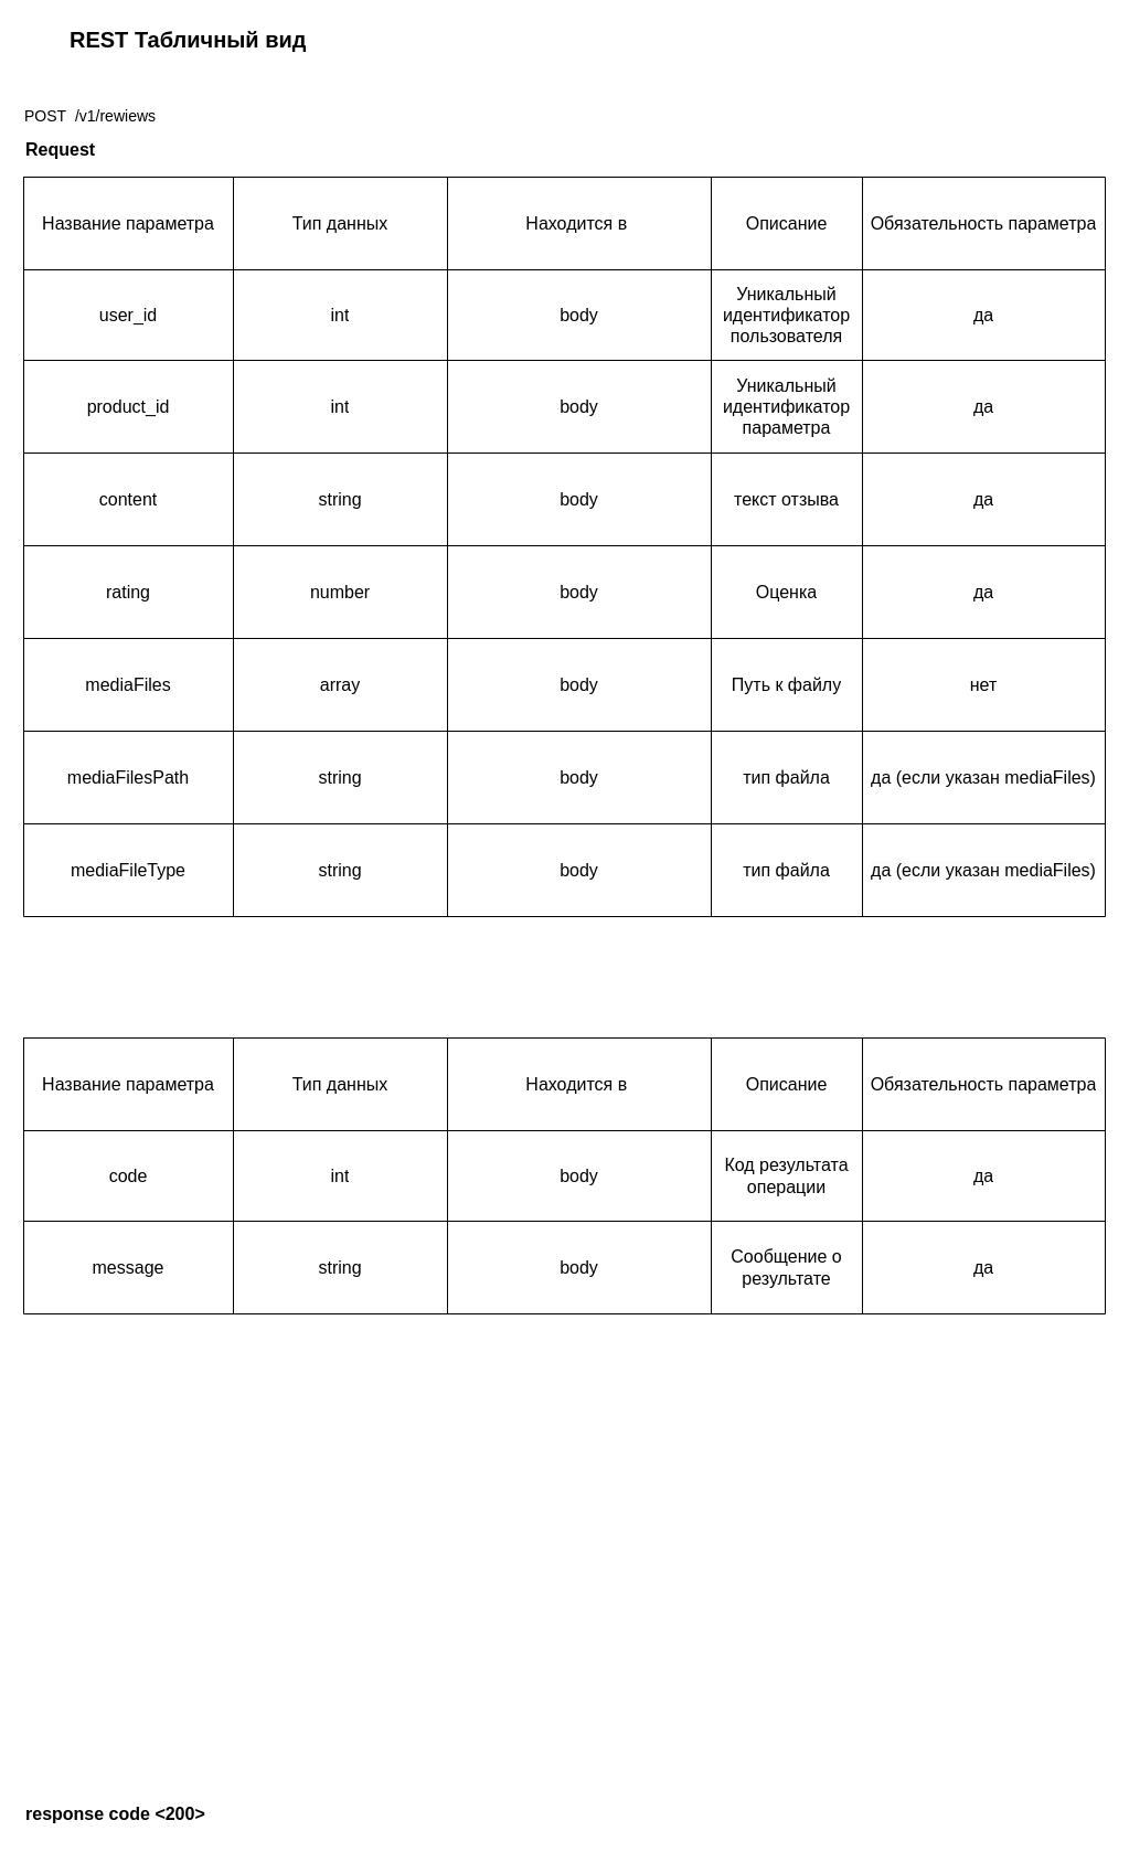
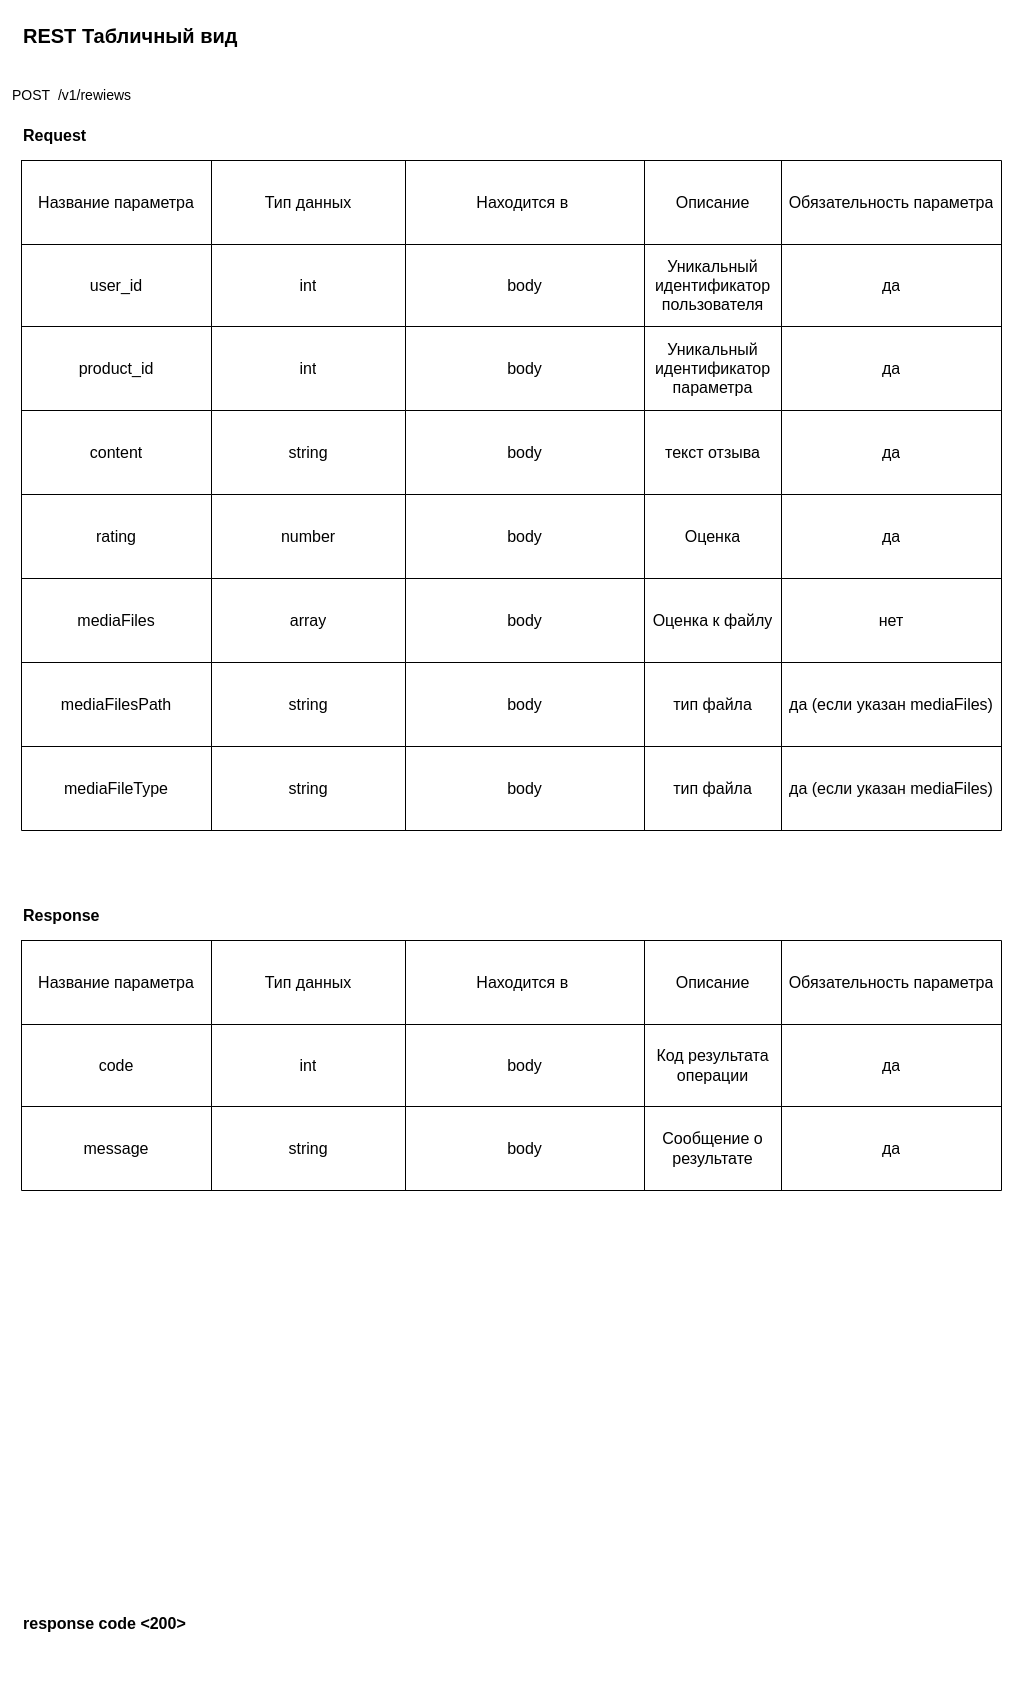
- <mxCell id="74" value="&lt;span style=&quot;font-size: 20px;&quot;&gt;&lt;b&gt;REST Табличный вид&lt;/b&gt;&lt;/span&gt;" style="text;html=1;align=left;verticalAlign=middle;whiteSpace=wrap;rounded=0;" parent="1" vertex="1"><mxGeometry x="61" y="20" width="310" height="30" as="geometry" /></mxCell>
+ <mxCell id="74" value="&lt;span style=&quot;font-size: 20px;&quot;&gt;&lt;b&gt;REST Табличный вид&lt;/b&gt;&lt;/span&gt;" style="text;html=1;align=left;verticalAlign=middle;whiteSpace=wrap;rounded=0;" parent="1" vertex="1"><mxGeometry x="21" y="20" width="310" height="30" as="geometry" /></mxCell>
- <mxCell id="51" value="&lt;font style=&quot;font-size: 14px;&quot;&gt;POST&amp;nbsp; /v1/rewiews&lt;/font&gt;" style="text;html=1;align=left;verticalAlign=middle;whiteSpace=wrap;rounded=0;" parent="1" vertex="1"><mxGeometry x="20" y="90" width="260" height="30" as="geometry" /></mxCell>
+ <mxCell id="51" value="&lt;font style=&quot;font-size: 14px;&quot;&gt;POST&amp;nbsp; /v1/rewiews&lt;/font&gt;" style="text;html=1;align=left;verticalAlign=middle;whiteSpace=wrap;rounded=0;" parent="1" vertex="1"><mxGeometry x="10" y="80" width="260" height="30" as="geometry" /></mxCell>
- <mxCell id="37" value="Путь к файлу" style="shape=partialRectangle;html=1;whiteSpace=wrap;connectable=0;strokeColor=inherit;overflow=hidden;fillColor=none;top=0;left=0;bottom=0;right=0;pointerEvents=1;fontSize=16;" parent="33" vertex="1"><mxGeometry x="623" width="137" height="84" as="geometry"><mxRectangle width="137" height="84" as="alternateBounds" /></mxGeometry></mxCell>
+ <mxCell id="37" value="Оценка к файлу" style="shape=partialRectangle;html=1;whiteSpace=wrap;connectable=0;strokeColor=inherit;overflow=hidden;fillColor=none;top=0;left=0;bottom=0;right=0;pointerEvents=1;fontSize=16;" parent="33" vertex="1"><mxGeometry x="623" width="137" height="84" as="geometry"><mxRectangle width="137" height="84" as="alternateBounds" /></mxGeometry></mxCell>
+ <mxCell id="72" value="&lt;font style=&quot;font-size: 16px;&quot;&gt;&lt;b&gt;Response&lt;/b&gt;&lt;/font&gt;" style="text;html=1;align=left;verticalAlign=middle;whiteSpace=wrap;rounded=0;" parent="1" vertex="1"><mxGeometry x="21" y="900" width="99" height="30" as="geometry" /></mxCell>
- <mxCell id="71" value="&lt;span style=&quot;font-size: 16px;&quot;&gt;&lt;b&gt;response code &amp;lt;200&amp;gt;&lt;/b&gt;&lt;/span&gt;" style="text;html=1;align=left;verticalAlign=middle;whiteSpace=wrap;rounded=0;" parent="1" vertex="1"><mxGeometry x="21" y="1620" width="230" height="46" as="geometry" /></mxCell>
+ <mxCell id="71" value="&lt;span style=&quot;font-size: 16px;&quot;&gt;&lt;b&gt;response code &amp;lt;200&amp;gt;&lt;/b&gt;&lt;/span&gt;" style="text;html=1;align=left;verticalAlign=middle;whiteSpace=wrap;rounded=0;" parent="1" vertex="1"><mxGeometry x="21" y="1600" width="230" height="46" as="geometry" /></mxCell>
